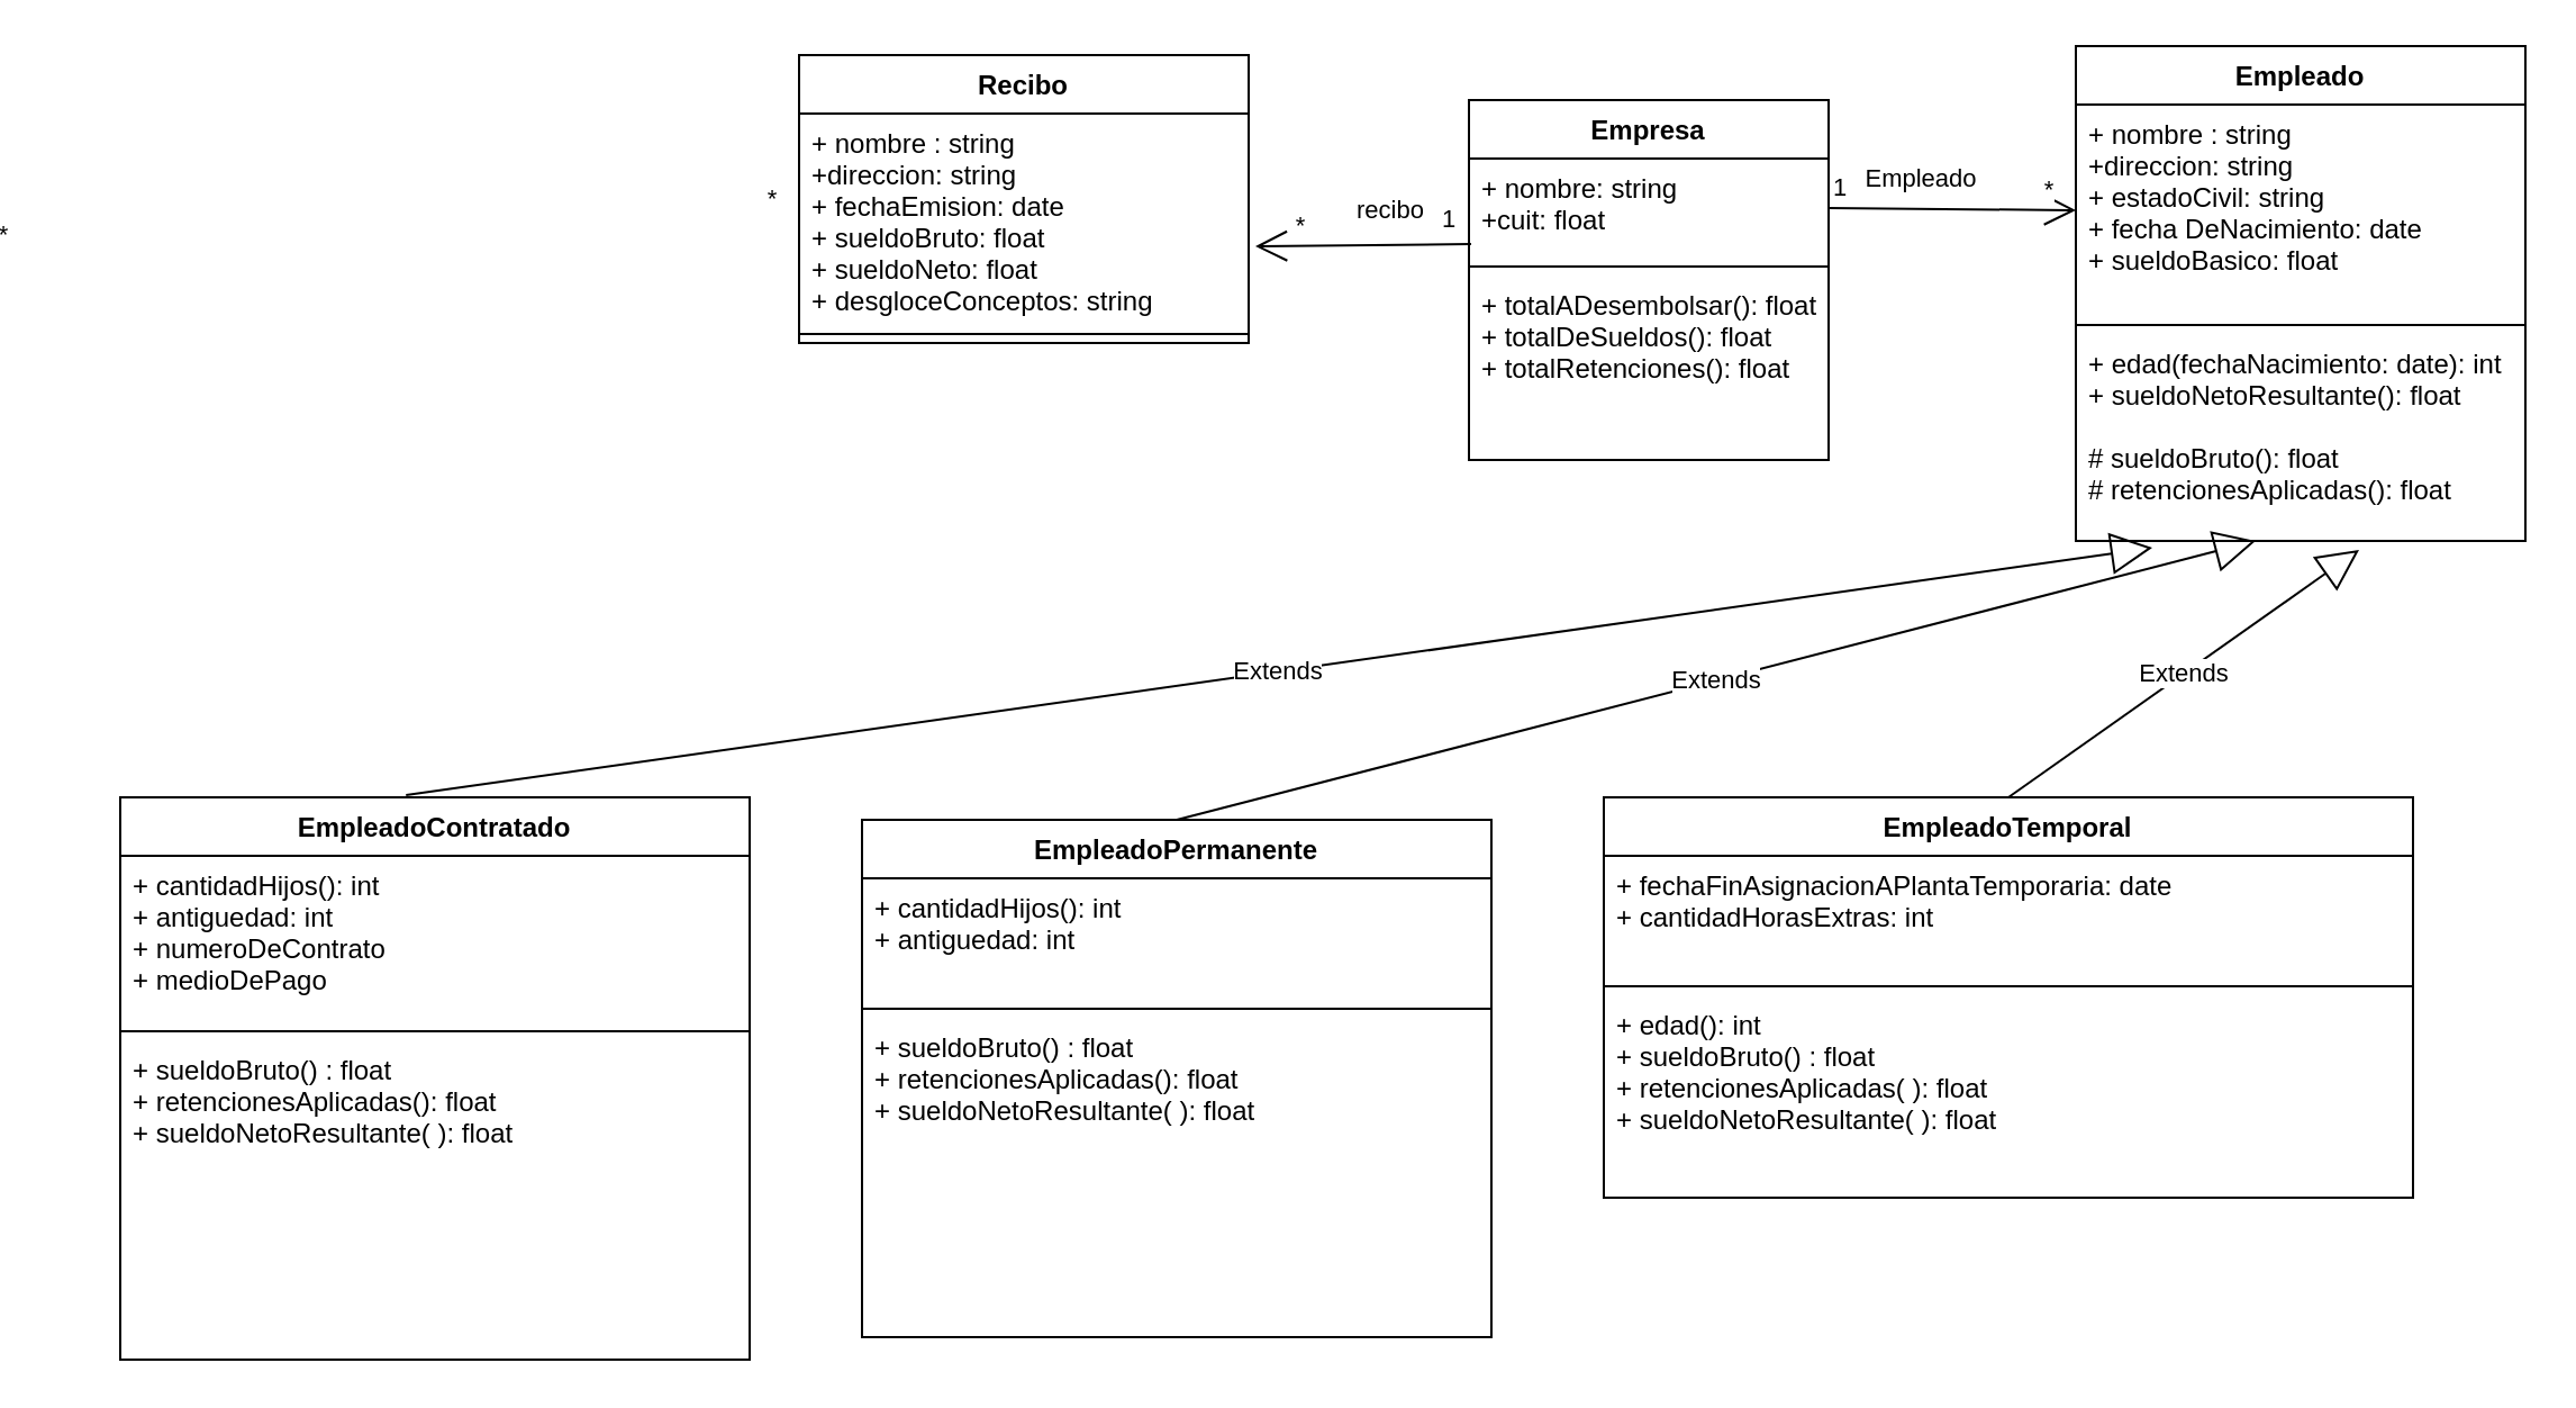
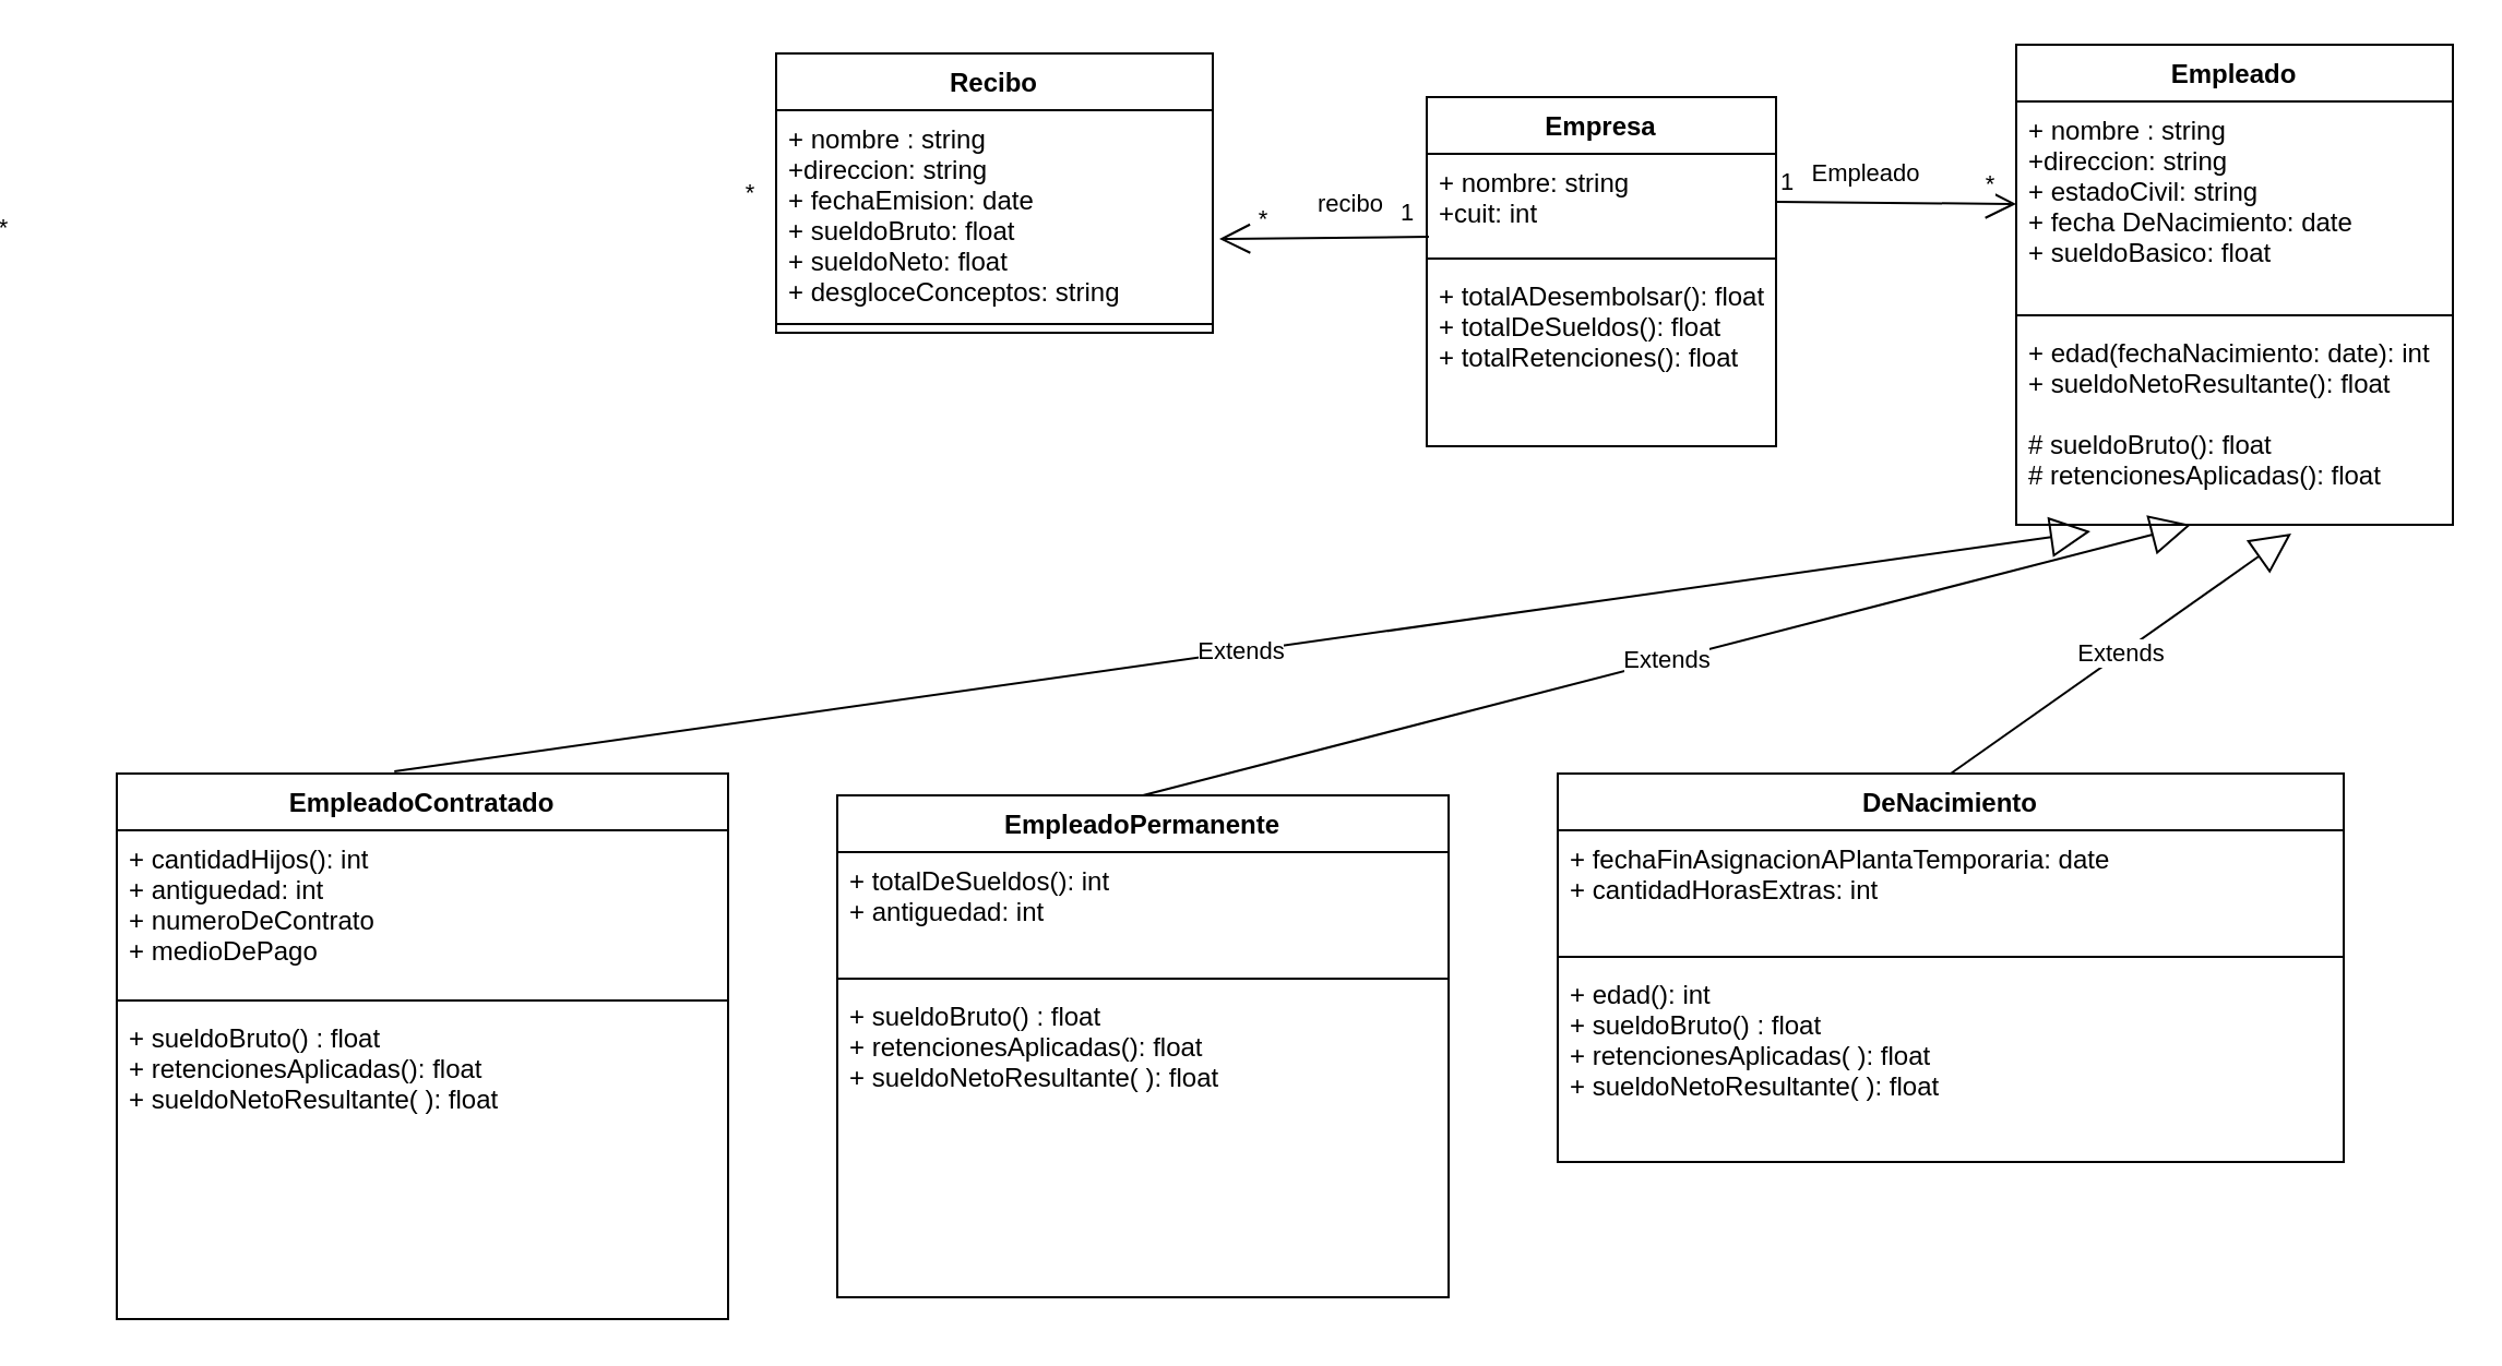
- <mxCell id="22" value="+ nombre: string&#10;+cuit: float&#10;" style="text;strokeColor=none;fillColor=none;align=left;verticalAlign=top;spacingLeft=4;spacingRight=4;overflow=hidden;rotatable=0;points=[[0,0.5],[1,0.5]];portConstraint=eastwest;" parent="21" vertex="1"><mxGeometry y="26" width="160" height="44" as="geometry" /></mxCell>
+ <mxCell id="22" value="+ nombre: string&#10;+cuit: int&#10;" style="text;strokeColor=none;fillColor=none;align=left;verticalAlign=top;spacingLeft=4;spacingRight=4;overflow=hidden;rotatable=0;points=[[0,0.5],[1,0.5]];portConstraint=eastwest;" parent="21" vertex="1"><mxGeometry y="26" width="160" height="44" as="geometry" /></mxCell>
- <mxCell id="11" value="EmpleadoTemporal" style="swimlane;fontStyle=1;align=center;verticalAlign=top;childLayout=stackLayout;horizontal=1;startSize=26;horizontalStack=0;resizeParent=1;resizeParentMax=0;resizeLast=0;collapsible=1;marginBottom=0;" parent="1" vertex="1"><mxGeometry x="680" y="354" width="360" height="178" as="geometry" /></mxCell>
+ <mxCell id="11" value="DeNacimiento" style="swimlane;fontStyle=1;align=center;verticalAlign=top;childLayout=stackLayout;horizontal=1;startSize=26;horizontalStack=0;resizeParent=1;resizeParentMax=0;resizeLast=0;collapsible=1;marginBottom=0;" parent="1" vertex="1"><mxGeometry x="680" y="354" width="360" height="178" as="geometry" /></mxCell>
- <mxCell id="18" value="+ cantidadHijos(): int&#10;+ antiguedad: int" style="text;strokeColor=none;fillColor=none;align=left;verticalAlign=top;spacingLeft=4;spacingRight=4;overflow=hidden;rotatable=0;points=[[0,0.5],[1,0.5]];portConstraint=eastwest;" parent="17" vertex="1"><mxGeometry y="26" width="280" height="54" as="geometry" /></mxCell>
+ <mxCell id="18" value="+ totalDeSueldos(): int&#10;+ antiguedad: int" style="text;strokeColor=none;fillColor=none;align=left;verticalAlign=top;spacingLeft=4;spacingRight=4;overflow=hidden;rotatable=0;points=[[0,0.5],[1,0.5]];portConstraint=eastwest;" parent="17" vertex="1"><mxGeometry y="26" width="280" height="54" as="geometry" /></mxCell>
